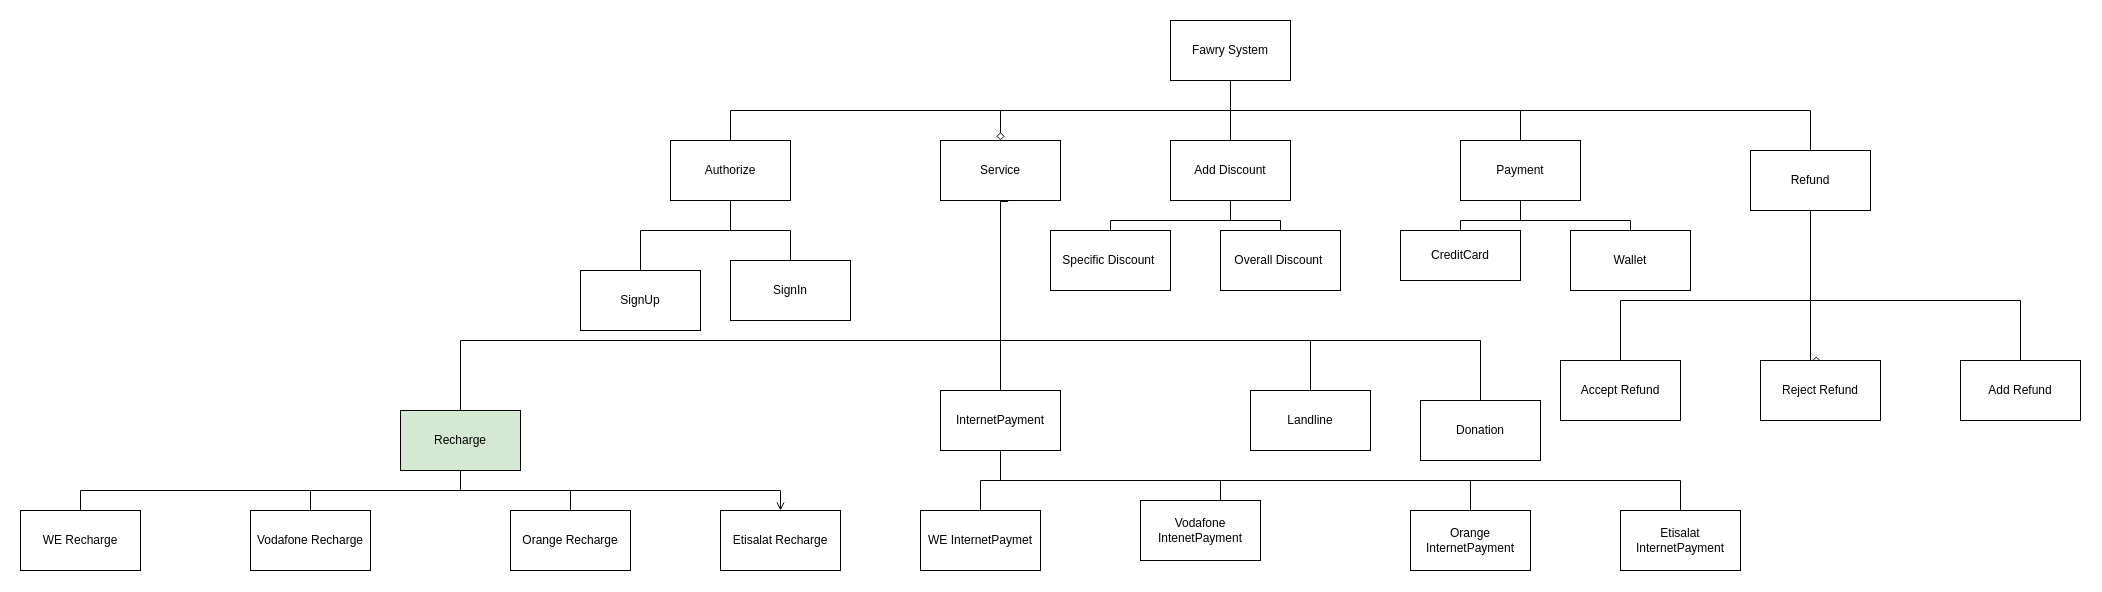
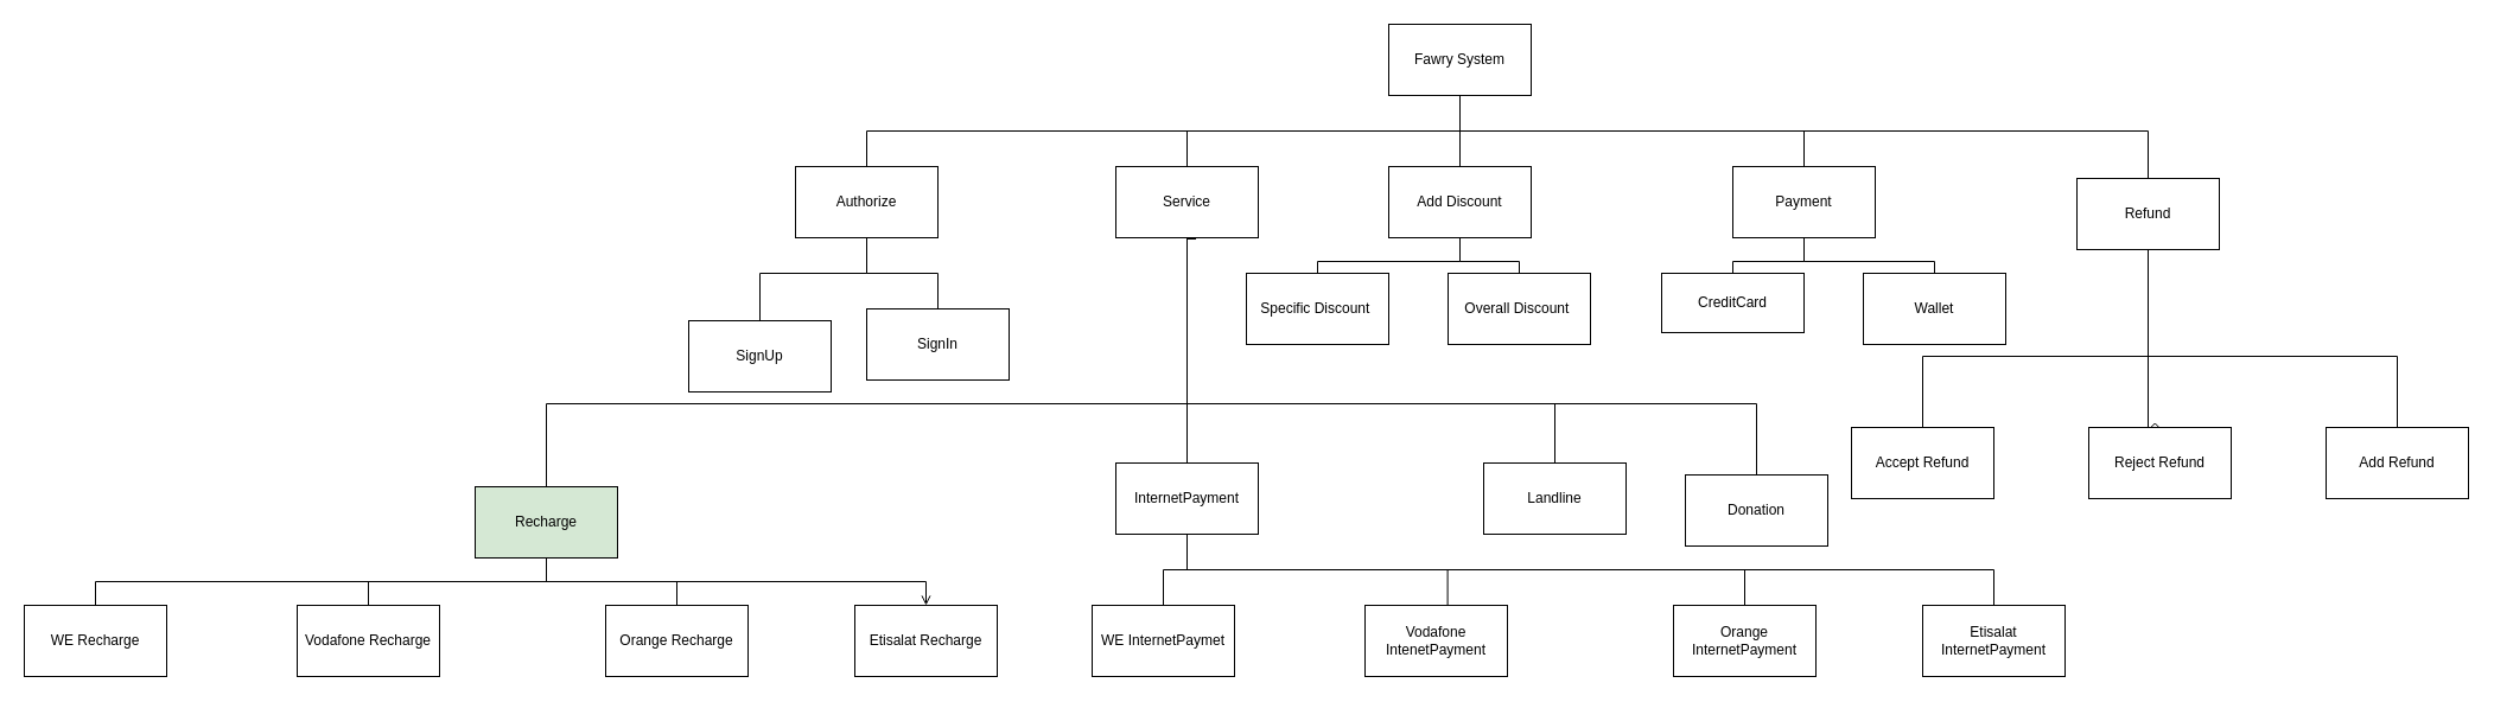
- <mxCell id="5" style="edgeStyle=orthogonalEdgeStyle;rounded=0;orthogonalLoop=1;jettySize=auto;html=1;exitX=0.25;exitY=1;exitDx=0;exitDy=0;entryX=0.5;entryY=0;entryDx=0;entryDy=0;endArrow=diamond;endFill=0;" edge="1" parent="1" source="7" target="13"><mxGeometry relative="1" as="geometry"><Array as="points"><mxPoint x="1230" y="80" /><mxPoint x="1230" y="110" /><mxPoint x="1000" y="110" /></Array></mxGeometry></mxCell>
+ <mxCell id="5" style="edgeStyle=orthogonalEdgeStyle;rounded=0;orthogonalLoop=1;jettySize=auto;html=1;exitX=0.25;exitY=1;exitDx=0;exitDy=0;entryX=0.5;entryY=0;entryDx=0;entryDy=0;endArrow=none;endFill=0;" edge="1" parent="1" source="7" target="13"><mxGeometry relative="1" as="geometry"><Array as="points"><mxPoint x="1230" y="80" /><mxPoint x="1230" y="110" /><mxPoint x="1000" y="110" /></Array></mxGeometry></mxCell>
- <mxCell id="52" value="Vodafone IntenetPayment" style="rounded=0;whiteSpace=wrap;html=1;" vertex="1" parent="1"><mxGeometry x="1140" y="500" width="120" height="60" as="geometry" /></mxCell>
+ <mxCell id="52" value="Vodafone IntenetPayment" style="rounded=0;whiteSpace=wrap;html=1;" vertex="1" parent="1"><mxGeometry x="1150" y="510" width="120" height="60" as="geometry" /></mxCell>
